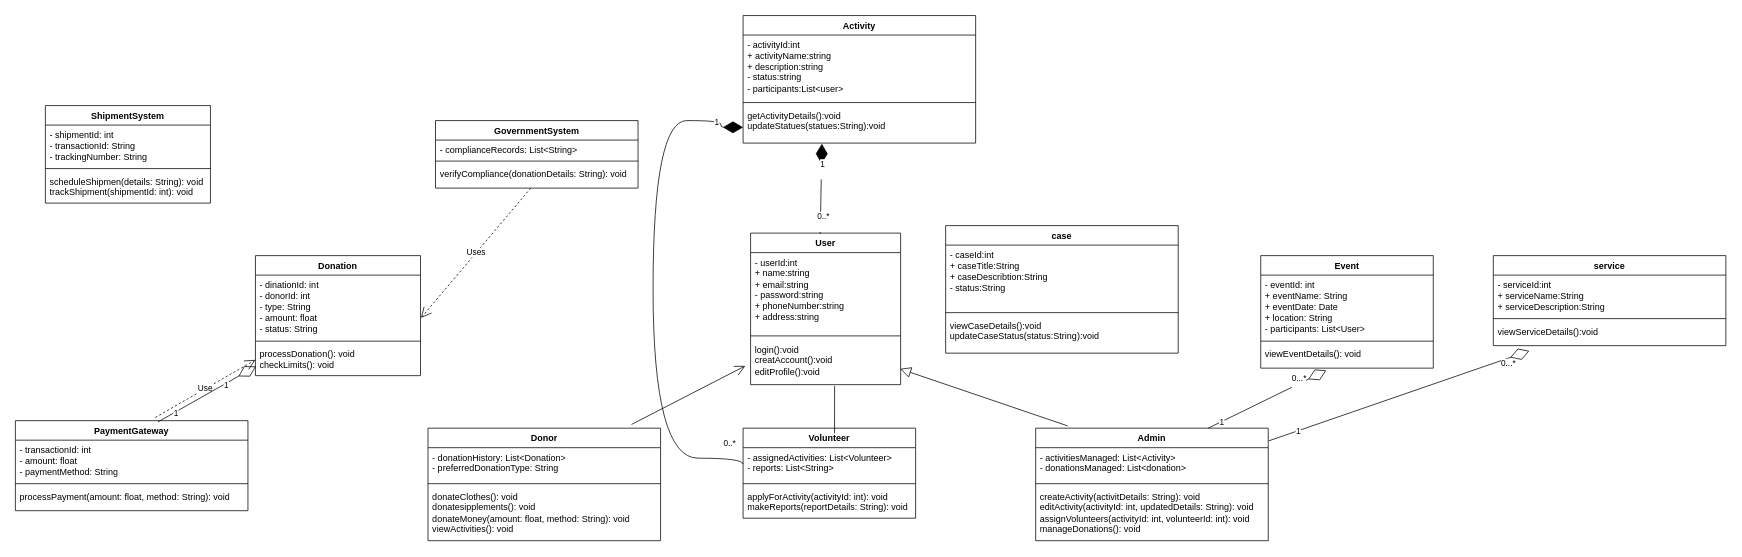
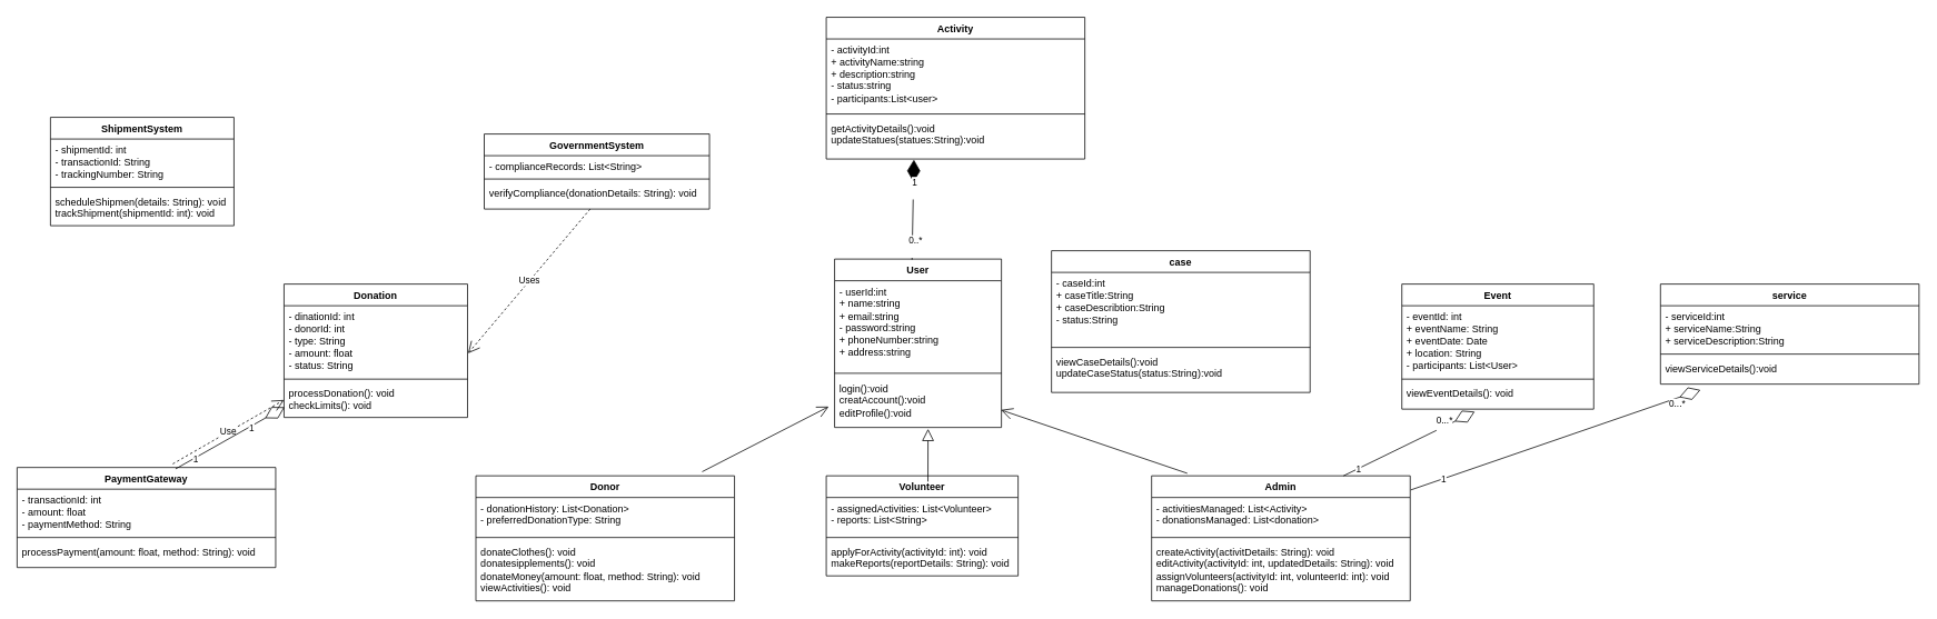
- <mxCell id="57" value="" style="endArrow=block;endFill=0;endSize=12;html=1;rounded=0;exitX=0.138;exitY=-0.02;exitDx=0;exitDy=0;exitPerimeter=0;entryX=0.997;entryY=0.65;entryDx=0;entryDy=0;entryPerimeter=0;" edge="1" parent="1" source="34" target="25"><mxGeometry width="160" relative="1" as="geometry"><mxPoint x="1200" y="510" as="sourcePoint" /><mxPoint x="1302" y="432" as="targetPoint" /></mxGeometry></mxCell>
+ <mxCell id="57" value="" style="endArrow=open;endFill=0;endSize=12;html=1;rounded=0;exitX=0.138;exitY=-0.02;exitDx=0;exitDy=0;exitPerimeter=0;entryX=0.997;entryY=0.65;entryDx=0;entryDy=0;entryPerimeter=0;" edge="1" parent="1" source="34" target="25"><mxGeometry width="160" relative="1" as="geometry"><mxPoint x="1200" y="510" as="sourcePoint" /><mxPoint x="1302" y="432" as="targetPoint" /></mxGeometry></mxCell>
- <mxCell id="56" value="" style="endArrow=none;endFill=0;endSize=12;html=1;rounded=0;exitX=0.53;exitY=0.058;exitDx=0;exitDy=0;entryX=0.56;entryY=1.028;entryDx=0;entryDy=0;entryPerimeter=0;exitPerimeter=0;" edge="1" parent="1" source="30" target="25"><mxGeometry width="160" relative="1" as="geometry"><mxPoint x="1048" y="570" as="sourcePoint" /><mxPoint x="1150" y="492" as="targetPoint" /><Array as="points" /></mxGeometry></mxCell>
+ <mxCell id="56" value="" style="endArrow=block;endFill=0;endSize=12;html=1;rounded=0;exitX=0.53;exitY=0.058;exitDx=0;exitDy=0;entryX=0.56;entryY=1.028;entryDx=0;entryDy=0;entryPerimeter=0;exitPerimeter=0;" edge="1" parent="1" source="30" target="25"><mxGeometry width="160" relative="1" as="geometry"><mxPoint x="1048" y="570" as="sourcePoint" /><mxPoint x="1150" y="492" as="targetPoint" /><Array as="points" /></mxGeometry></mxCell>
- <mxCell id="64" value="" style="endArrow=diamondThin;endFill=1;endSize=24;html=1;rounded=0;edgeStyle=orthogonalEdgeStyle;curved=1;exitX=0;exitY=0.5;exitDx=0;exitDy=0;" edge="1" parent="1" source="31" target="9"><mxGeometry width="160" relative="1" as="geometry"><mxPoint x="899.88" y="609.47" as="sourcePoint" /><mxPoint x="919.94" y="169.47" as="targetPoint" /><Array as="points"><mxPoint x="990" y="610" /><mxPoint x="870" y="610" /><mxPoint x="870" y="160" /><mxPoint x="960" y="160" /><mxPoint x="960" y="169" /></Array></mxGeometry></mxCell>
- <mxCell id="65" value="1&lt;div&gt;&lt;br&gt;&lt;/div&gt;" style="edgeLabel;html=1;align=center;verticalAlign=middle;resizable=0;points=[];" connectable="0" vertex="1" parent="64"><mxGeometry x="0.873" y="-8" relative="1" as="geometry"><mxPoint as="offset" /></mxGeometry></mxCell>
- <mxCell id="66" value="0..*" style="edgeLabel;html=1;align=center;verticalAlign=middle;resizable=0;points=[];" connectable="0" vertex="1" parent="64"><mxGeometry x="-0.923" y="-21" relative="1" as="geometry"><mxPoint as="offset" /></mxGeometry></mxCell>
